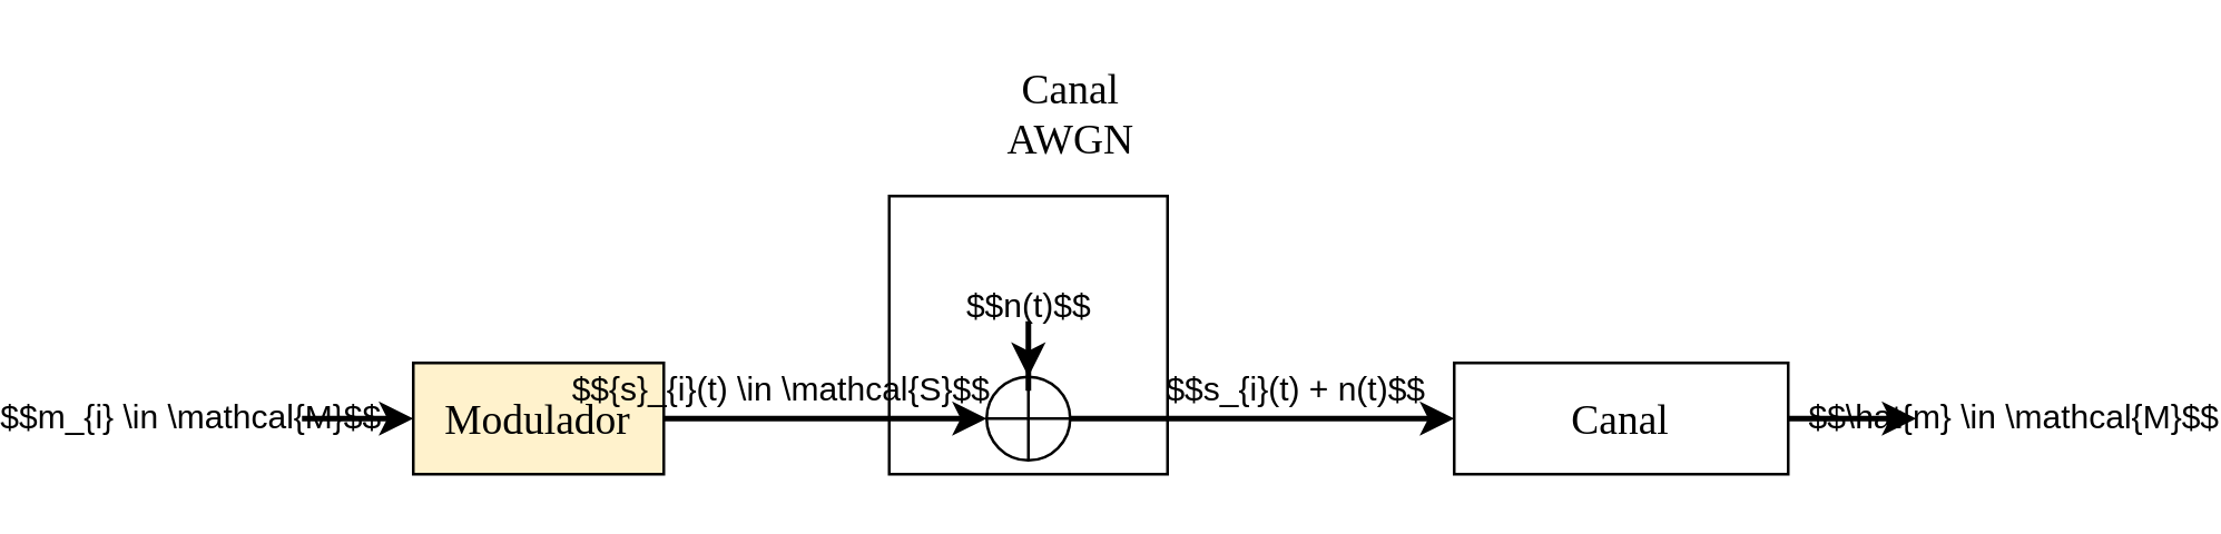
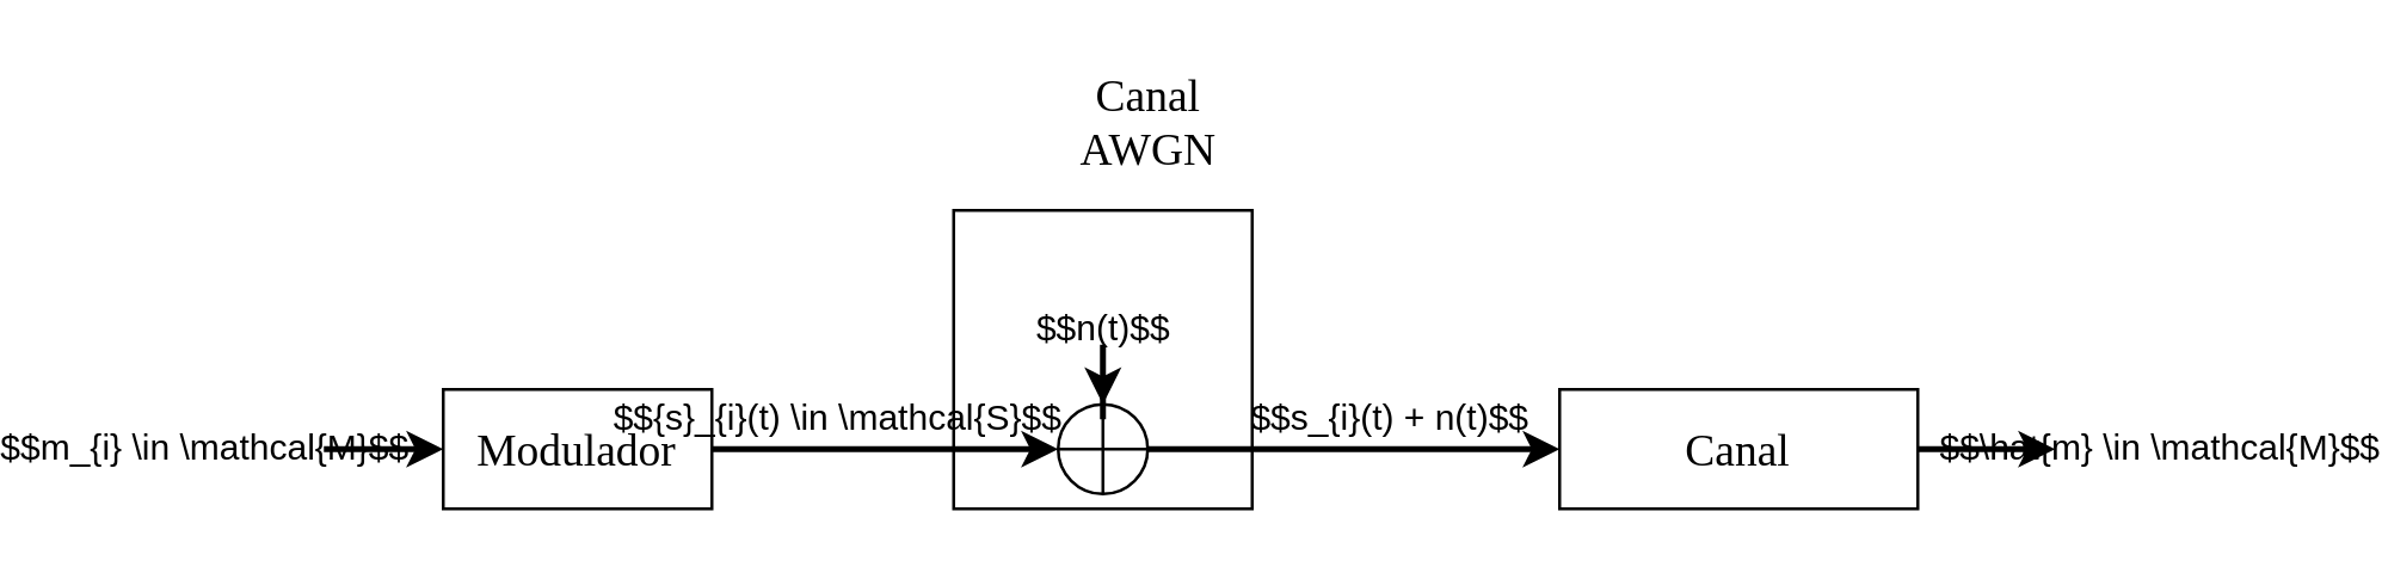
- <mxCell id="6" value="&lt;font style=&quot;font-size: 15px&quot; face=&quot;Times New Roman&quot;&gt;Modulador&lt;/font&gt;" style="rounded=0;whiteSpace=wrap;html=1;fillColor=#fff2cc;" vertex="1" parent="1"><mxGeometry x="140" y="130" width="90" height="40" as="geometry" /></mxCell>
+ <mxCell id="6" value="&lt;font style=&quot;font-size: 15px&quot; face=&quot;Times New Roman&quot;&gt;Modulador&lt;/font&gt;" style="rounded=0;whiteSpace=wrap;html=1;" vertex="1" parent="1"><mxGeometry x="140" y="130" width="90" height="40" as="geometry" /></mxCell>
